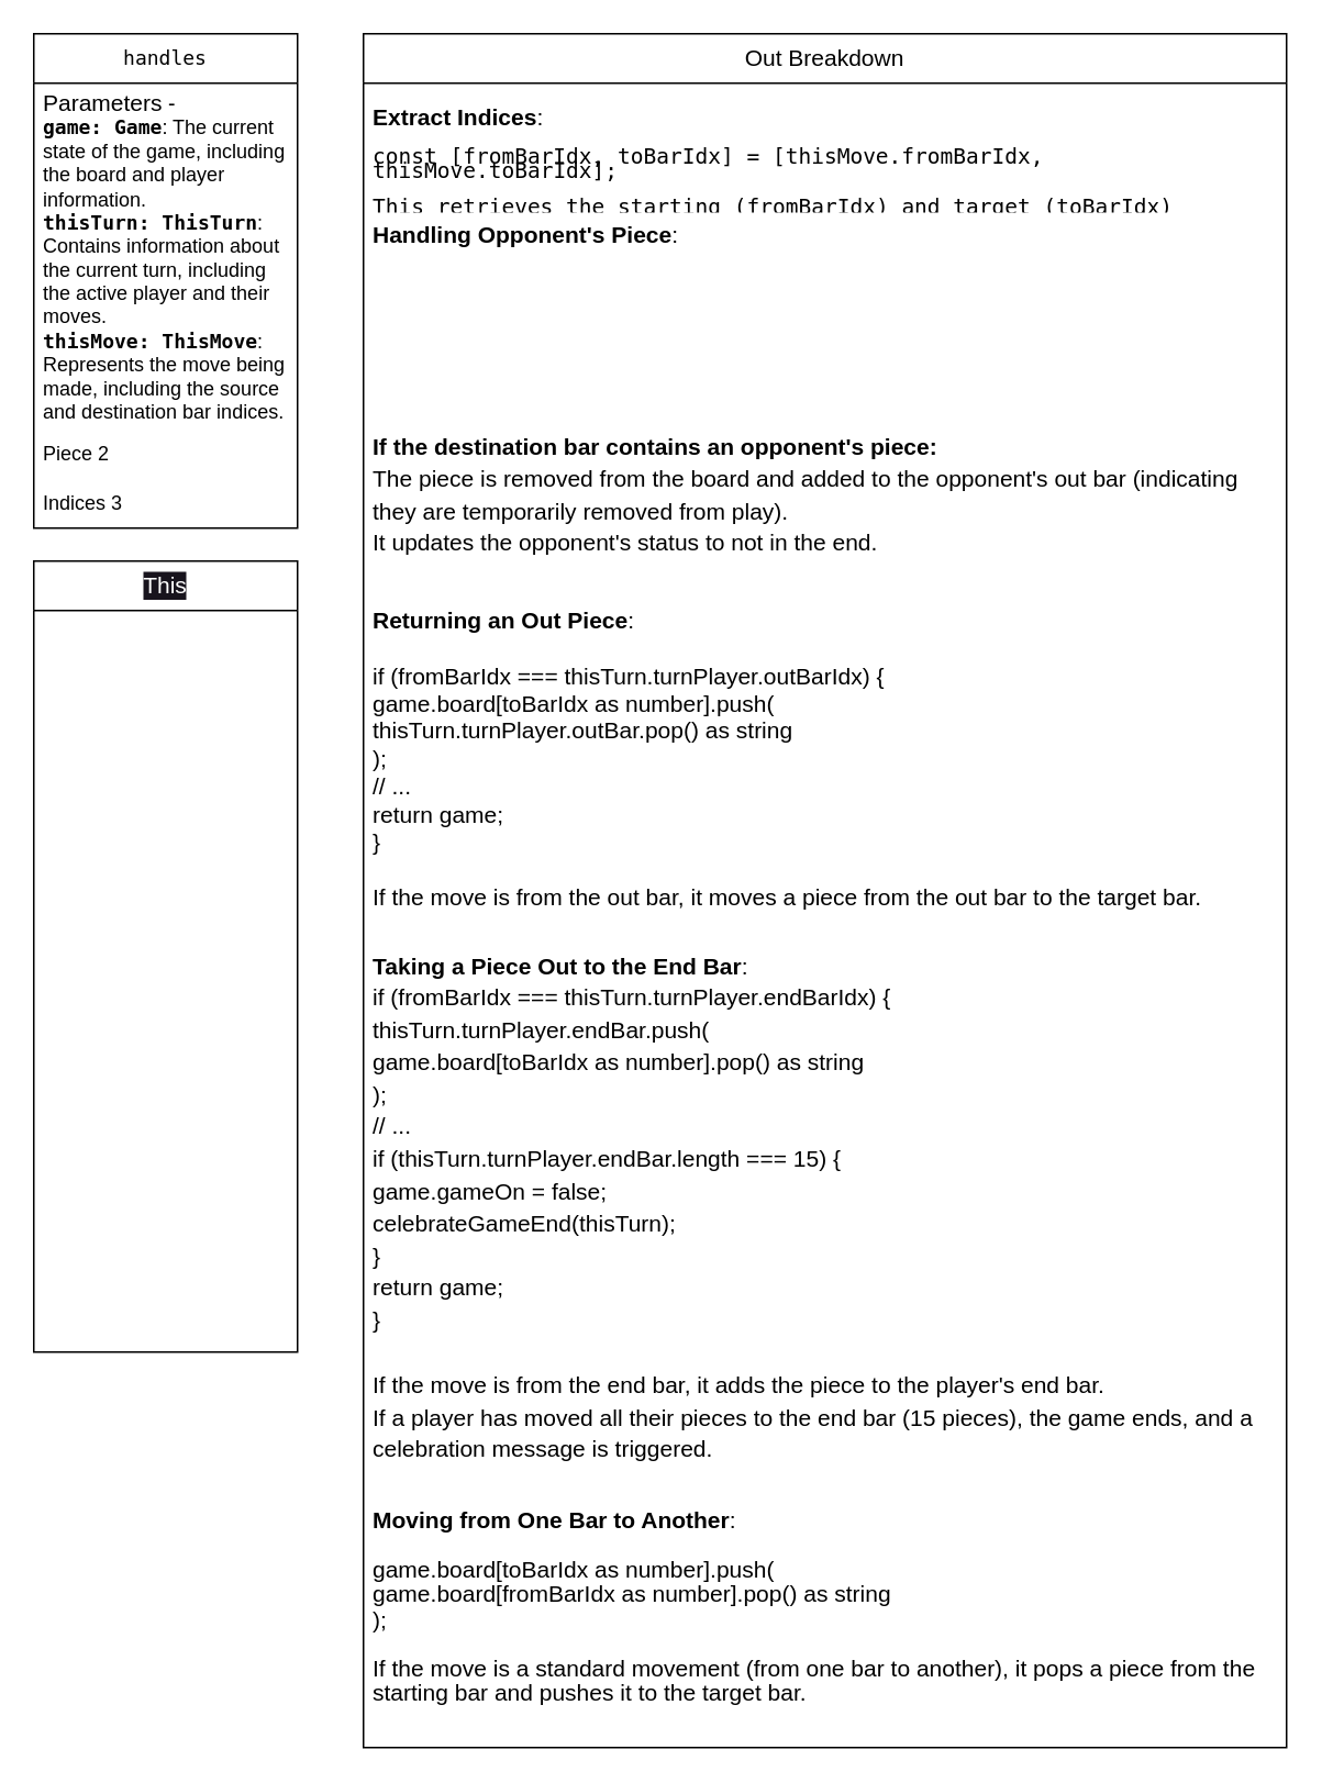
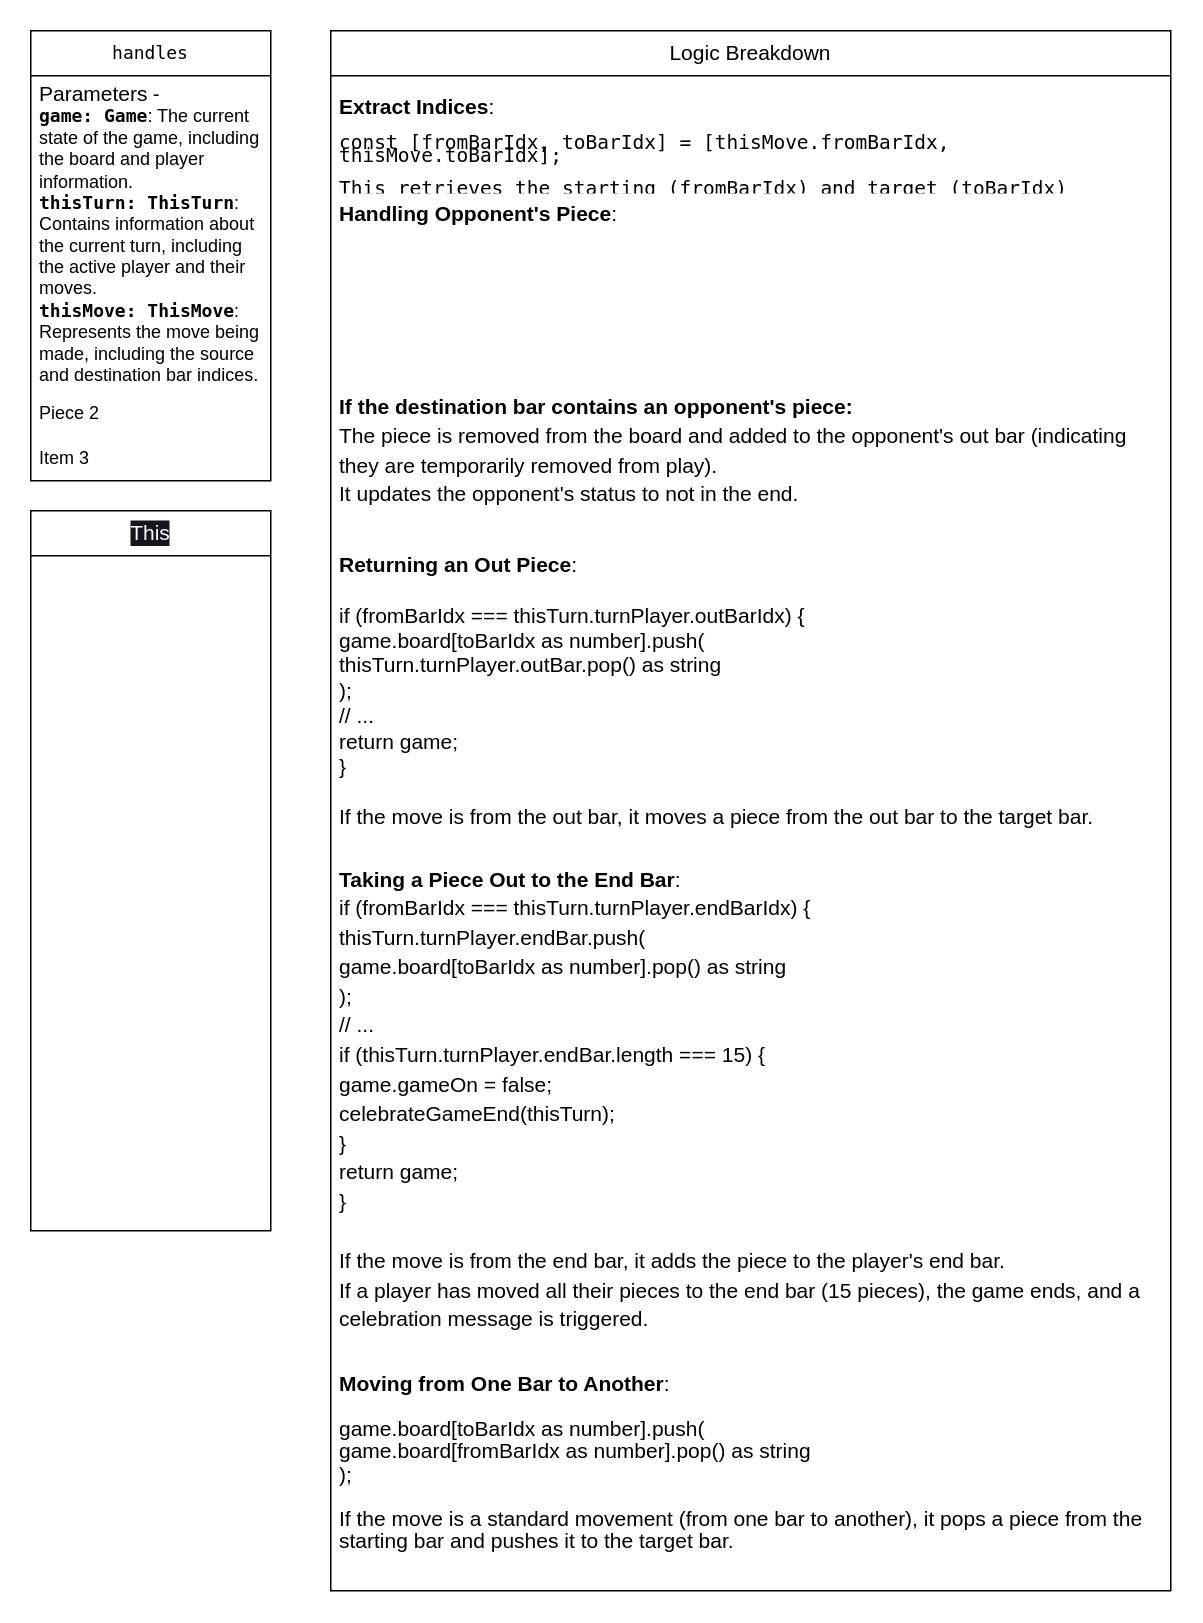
- <mxCell id="6" value="Out Breakdown" style="swimlane;fontStyle=0;childLayout=stackLayout;horizontal=1;startSize=30;horizontalStack=0;resizeParent=1;resizeParentMax=0;resizeLast=0;collapsible=1;marginBottom=0;whiteSpace=wrap;html=1;fontSize=14;" vertex="1" parent="1"><mxGeometry x="220" y="20" width="560" height="1040" as="geometry" /></mxCell>
+ <mxCell id="6" value="Logic Breakdown" style="swimlane;fontStyle=0;childLayout=stackLayout;horizontal=1;startSize=30;horizontalStack=0;resizeParent=1;resizeParentMax=0;resizeLast=0;collapsible=1;marginBottom=0;whiteSpace=wrap;html=1;fontSize=14;" vertex="1" parent="1"><mxGeometry x="220" y="20" width="560" height="1040" as="geometry" /></mxCell>
- <mxCell id="5" value="Indices 3" style="text;strokeColor=none;fillColor=none;align=left;verticalAlign=middle;spacingLeft=4;spacingRight=4;overflow=hidden;points=[[0,0.5],[1,0.5]];portConstraint=eastwest;rotatable=0;whiteSpace=wrap;html=1;" vertex="1" parent="2"><mxGeometry y="270" width="160" height="30" as="geometry" /></mxCell>
+ <mxCell id="5" value="Item 3" style="text;strokeColor=none;fillColor=none;align=left;verticalAlign=middle;spacingLeft=4;spacingRight=4;overflow=hidden;points=[[0,0.5],[1,0.5]];portConstraint=eastwest;rotatable=0;whiteSpace=wrap;html=1;" vertex="1" parent="2"><mxGeometry y="270" width="160" height="30" as="geometry" /></mxCell>
